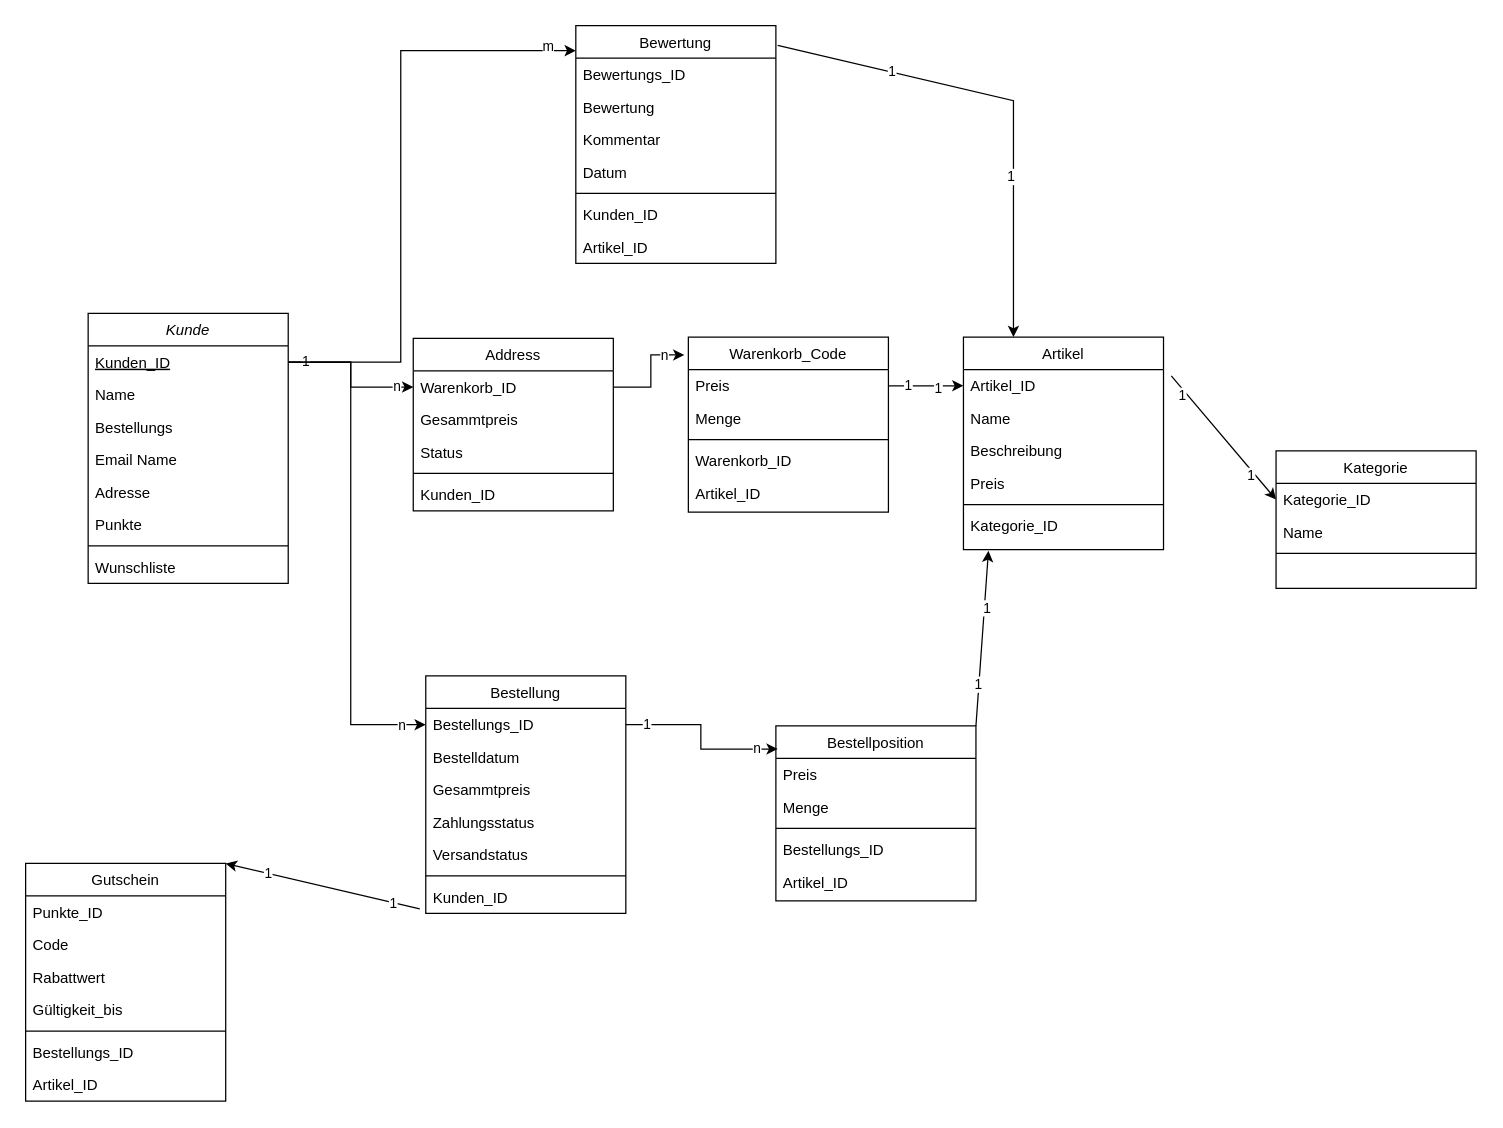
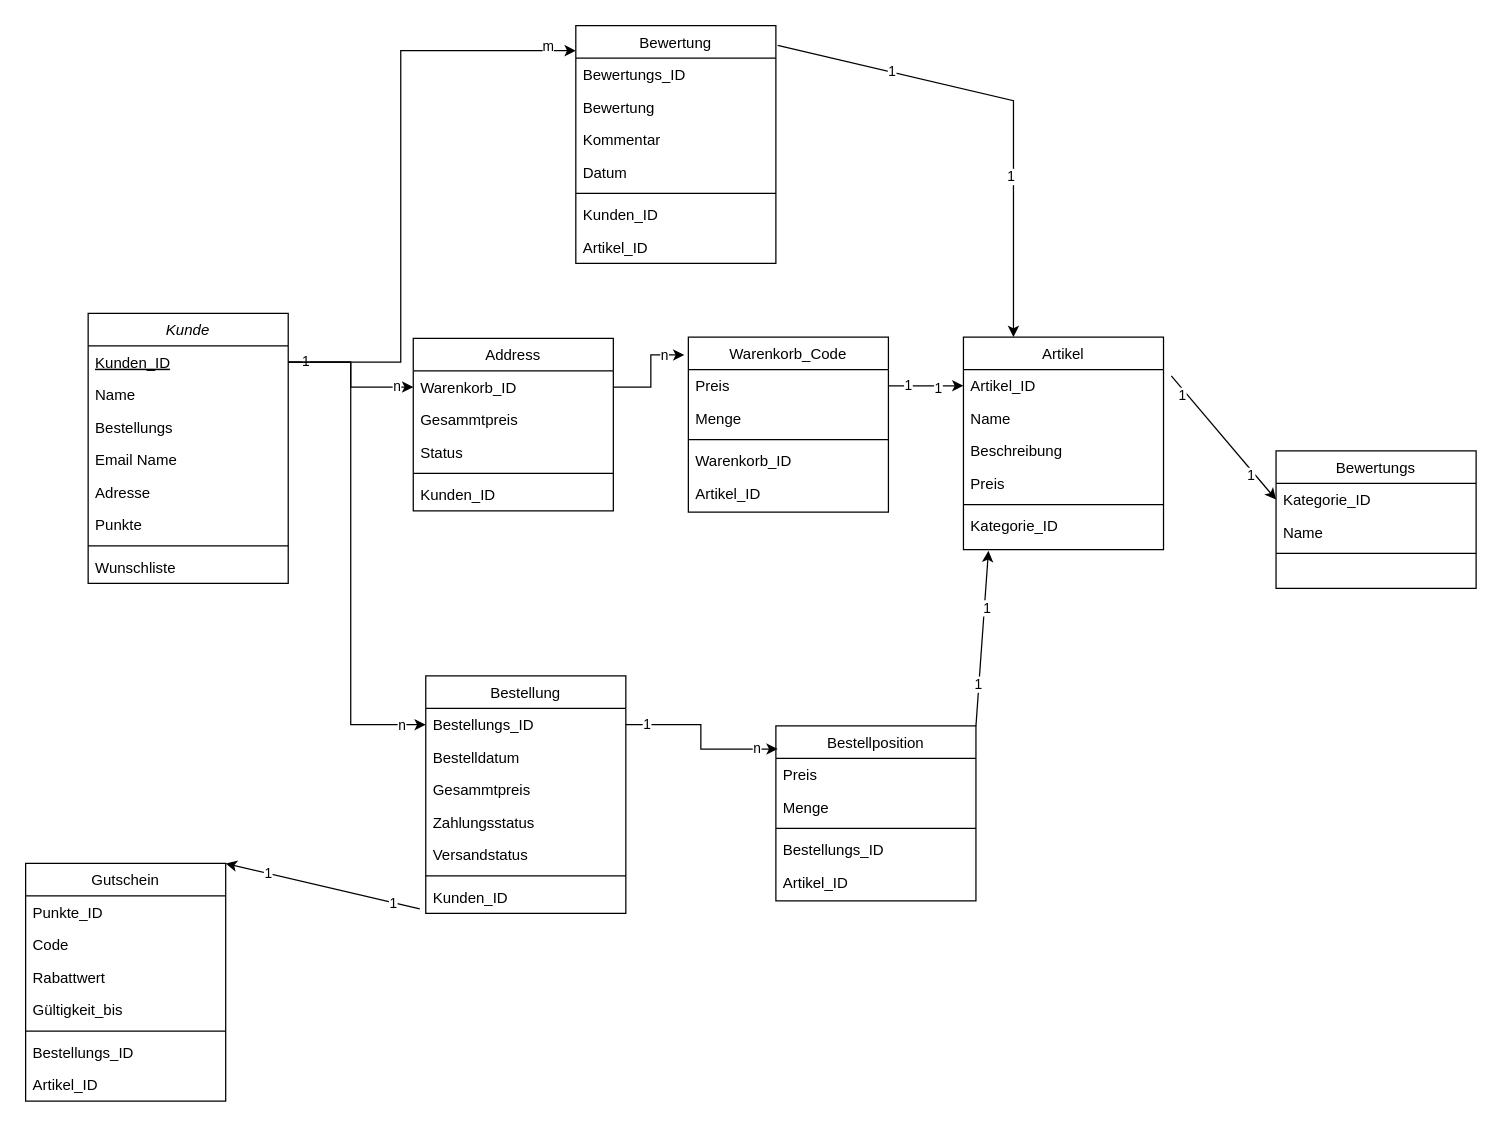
- <mxCell id="30" value="Kategorie" style="swimlane;fontStyle=0;align=center;verticalAlign=top;childLayout=stackLayout;horizontal=1;startSize=26;horizontalStack=0;resizeParent=1;resizeLast=0;collapsible=1;marginBottom=0;rounded=0;shadow=0;strokeWidth=1;" parent="1" vertex="1"><mxGeometry x="1020" y="360" width="160" height="110" as="geometry"><mxRectangle x="130" y="380" width="160" height="26" as="alternateBounds" /></mxGeometry></mxCell>
+ <mxCell id="30" value="Bewertungs" style="swimlane;fontStyle=0;align=center;verticalAlign=top;childLayout=stackLayout;horizontal=1;startSize=26;horizontalStack=0;resizeParent=1;resizeLast=0;collapsible=1;marginBottom=0;rounded=0;shadow=0;strokeWidth=1;" parent="1" vertex="1"><mxGeometry x="1020" y="360" width="160" height="110" as="geometry"><mxRectangle x="130" y="380" width="160" height="26" as="alternateBounds" /></mxGeometry></mxCell>
